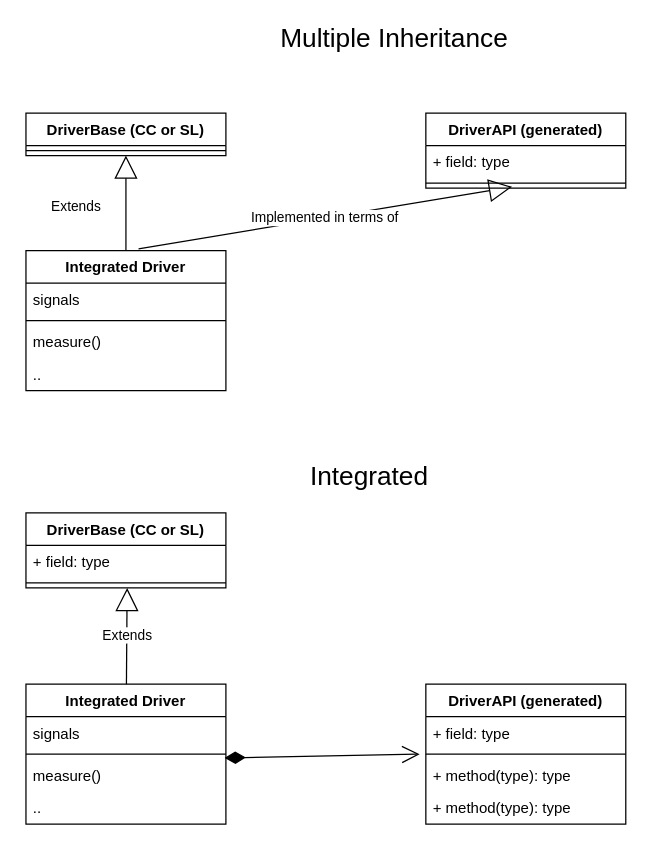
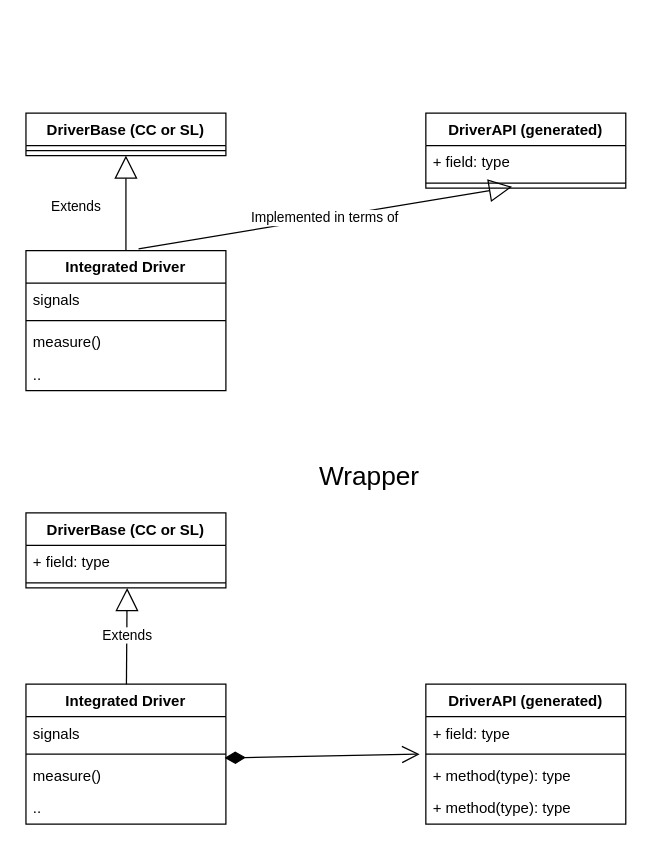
- <mxCell id="14" value="Multiple Inheritance&lt;br&gt;" style="text;html=1;strokeColor=none;fillColor=none;align=center;verticalAlign=middle;whiteSpace=wrap;rounded=0;fontSize=21;" vertex="1" parent="1"><mxGeometry x="220" y="20" width="190" height="20" as="geometry" /></mxCell>
- <mxCell id="29" value="Integrated" style="text;html=1;strokeColor=none;fillColor=none;align=center;verticalAlign=middle;whiteSpace=wrap;rounded=0;fontSize=21;" vertex="1" parent="1"><mxGeometry x="200" y="370" width="190" height="20" as="geometry" /></mxCell>
+ <mxCell id="29" value="Wrapper" style="text;html=1;strokeColor=none;fillColor=none;align=center;verticalAlign=middle;whiteSpace=wrap;rounded=0;fontSize=21;" vertex="1" parent="1"><mxGeometry x="200" y="370" width="190" height="20" as="geometry" /></mxCell>
